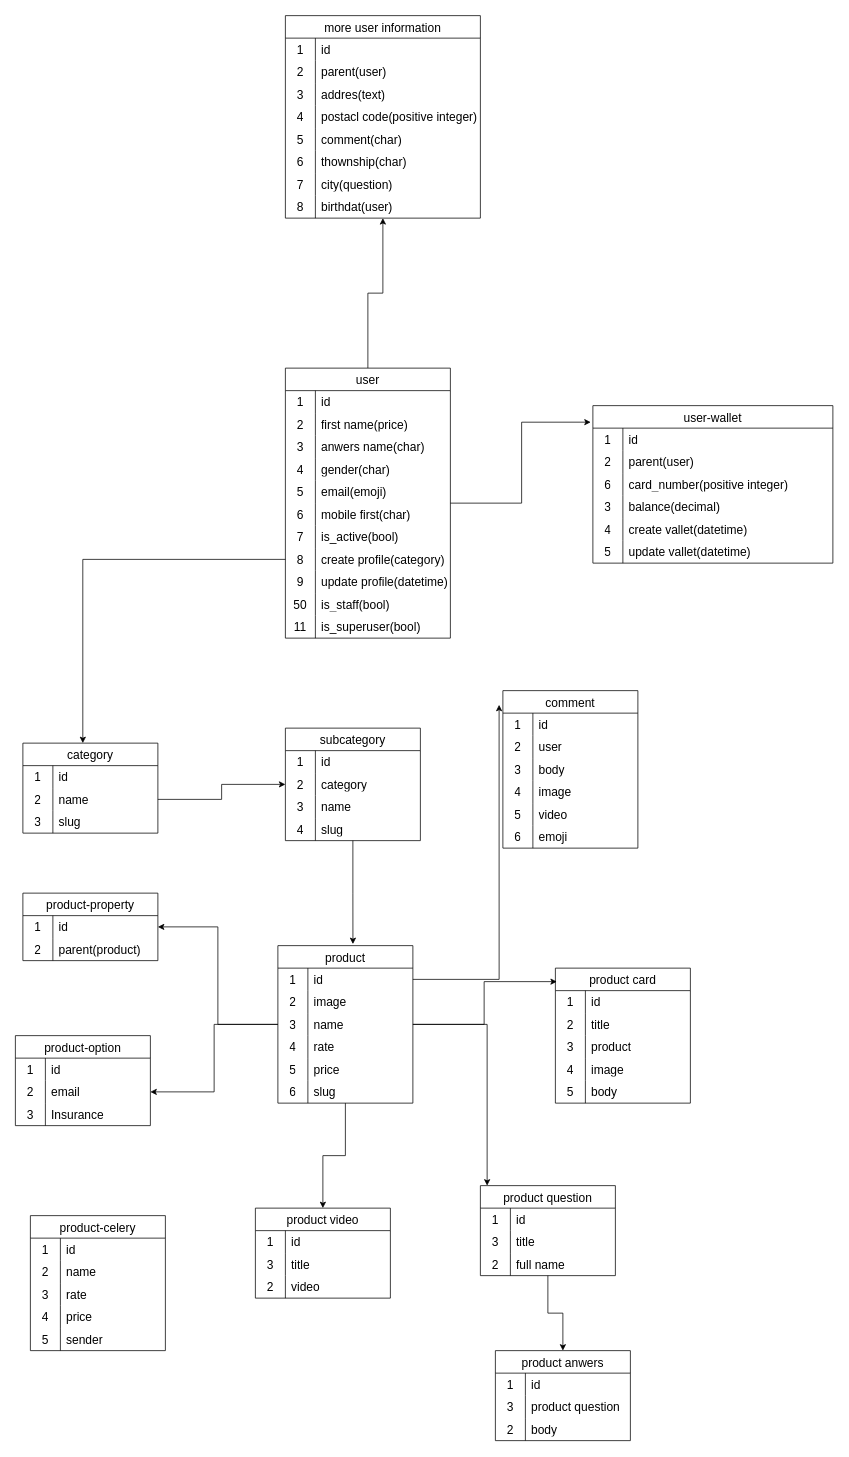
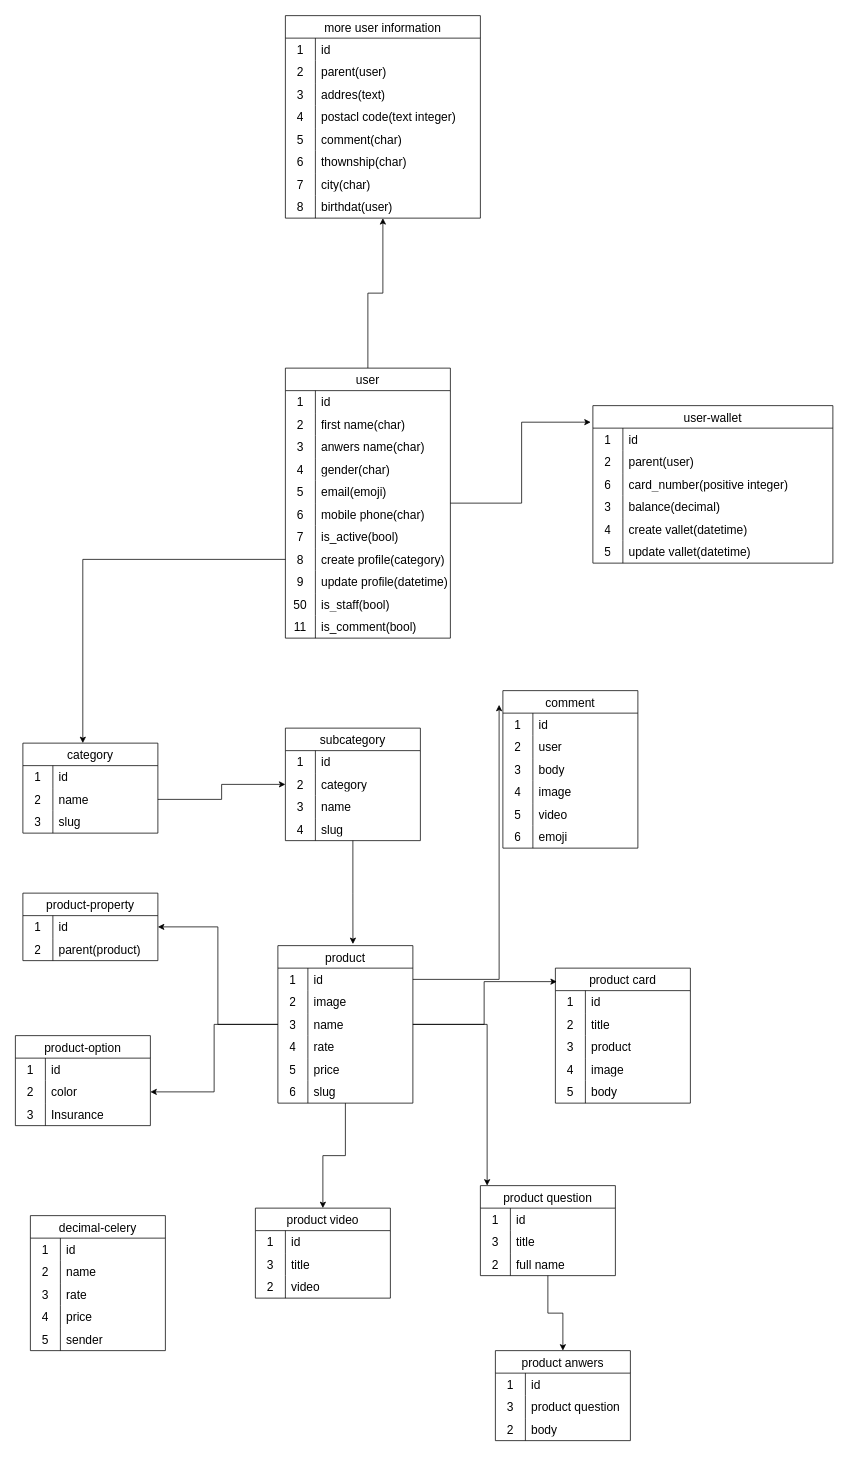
- <mxCell id="185" value="postacl code(positive integer)" style="shape=partialRectangle;html=1;whiteSpace=wrap;connectable=0;fillColor=none;top=0;left=0;bottom=0;right=0;align=left;spacingLeft=6;overflow=hidden;strokeColor=inherit;fontSize=16;" vertex="1" parent="183"><mxGeometry x="40" width="220" height="30" as="geometry"><mxRectangle width="220" height="30" as="alternateBounds" /></mxGeometry></mxCell>
+ <mxCell id="185" value="postacl code(text integer)" style="shape=partialRectangle;html=1;whiteSpace=wrap;connectable=0;fillColor=none;top=0;left=0;bottom=0;right=0;align=left;spacingLeft=6;overflow=hidden;strokeColor=inherit;fontSize=16;" vertex="1" parent="183"><mxGeometry x="40" width="220" height="30" as="geometry"><mxRectangle width="220" height="30" as="alternateBounds" /></mxGeometry></mxCell>
- <mxCell id="194" value="city(question)" style="shape=partialRectangle;html=1;whiteSpace=wrap;connectable=0;fillColor=none;top=0;left=0;bottom=0;right=0;align=left;spacingLeft=6;overflow=hidden;strokeColor=inherit;fontSize=16;" vertex="1" parent="192"><mxGeometry x="40" width="220" height="30" as="geometry"><mxRectangle width="220" height="30" as="alternateBounds" /></mxGeometry></mxCell>
+ <mxCell id="194" value="city(char)" style="shape=partialRectangle;html=1;whiteSpace=wrap;connectable=0;fillColor=none;top=0;left=0;bottom=0;right=0;align=left;spacingLeft=6;overflow=hidden;strokeColor=inherit;fontSize=16;" vertex="1" parent="192"><mxGeometry x="40" width="220" height="30" as="geometry"><mxRectangle width="220" height="30" as="alternateBounds" /></mxGeometry></mxCell>
- <mxCell id="204" value="first name(price)" style="shape=partialRectangle;html=1;whiteSpace=wrap;connectable=0;fillColor=none;top=0;left=0;bottom=0;right=0;align=left;spacingLeft=6;overflow=hidden;strokeColor=inherit;fontSize=16;" parent="202" vertex="1"><mxGeometry x="40" width="180" height="30" as="geometry"><mxRectangle width="180" height="30" as="alternateBounds" /></mxGeometry></mxCell>
+ <mxCell id="204" value="first name(char)" style="shape=partialRectangle;html=1;whiteSpace=wrap;connectable=0;fillColor=none;top=0;left=0;bottom=0;right=0;align=left;spacingLeft=6;overflow=hidden;strokeColor=inherit;fontSize=16;" parent="202" vertex="1"><mxGeometry x="40" width="180" height="30" as="geometry"><mxRectangle width="180" height="30" as="alternateBounds" /></mxGeometry></mxCell>
- <mxCell id="216" value="mobile first(char)" style="shape=partialRectangle;html=1;whiteSpace=wrap;connectable=0;fillColor=none;top=0;left=0;bottom=0;right=0;align=left;spacingLeft=6;overflow=hidden;strokeColor=inherit;fontSize=16;" parent="214" vertex="1"><mxGeometry x="40" width="180" height="30" as="geometry"><mxRectangle width="180" height="30" as="alternateBounds" /></mxGeometry></mxCell>
+ <mxCell id="216" value="mobile phone(char)" style="shape=partialRectangle;html=1;whiteSpace=wrap;connectable=0;fillColor=none;top=0;left=0;bottom=0;right=0;align=left;spacingLeft=6;overflow=hidden;strokeColor=inherit;fontSize=16;" parent="214" vertex="1"><mxGeometry x="40" width="180" height="30" as="geometry"><mxRectangle width="180" height="30" as="alternateBounds" /></mxGeometry></mxCell>
- <mxCell id="231" value="is_superuser(bool)" style="shape=partialRectangle;html=1;whiteSpace=wrap;connectable=0;fillColor=none;top=0;left=0;bottom=0;right=0;align=left;spacingLeft=6;overflow=hidden;strokeColor=inherit;fontSize=16;" vertex="1" parent="229"><mxGeometry x="40" width="180" height="30" as="geometry"><mxRectangle width="180" height="30" as="alternateBounds" /></mxGeometry></mxCell>
+ <mxCell id="231" value="is_comment(bool)" style="shape=partialRectangle;html=1;whiteSpace=wrap;connectable=0;fillColor=none;top=0;left=0;bottom=0;right=0;align=left;spacingLeft=6;overflow=hidden;strokeColor=inherit;fontSize=16;" vertex="1" parent="229"><mxGeometry x="40" width="180" height="30" as="geometry"><mxRectangle width="180" height="30" as="alternateBounds" /></mxGeometry></mxCell>
- <mxCell id="54" value="email" style="shape=partialRectangle;html=1;whiteSpace=wrap;connectable=0;fillColor=none;top=0;left=0;bottom=0;right=0;align=left;spacingLeft=6;overflow=hidden;strokeColor=inherit;fontSize=16;" parent="52" vertex="1"><mxGeometry x="40" width="140" height="30" as="geometry"><mxRectangle width="140" height="30" as="alternateBounds" /></mxGeometry></mxCell>
+ <mxCell id="54" value="color" style="shape=partialRectangle;html=1;whiteSpace=wrap;connectable=0;fillColor=none;top=0;left=0;bottom=0;right=0;align=left;spacingLeft=6;overflow=hidden;strokeColor=inherit;fontSize=16;" parent="52" vertex="1"><mxGeometry x="40" width="140" height="30" as="geometry"><mxRectangle width="140" height="30" as="alternateBounds" /></mxGeometry></mxCell>
- <mxCell id="58" value="product-celery" style="shape=table;startSize=30;container=1;collapsible=0;childLayout=tableLayout;fixedRows=1;rowLines=0;fontStyle=0;strokeColor=default;fontSize=16;" parent="1" vertex="1"><mxGeometry x="40" y="1620" width="180" height="180" as="geometry" /></mxCell>
+ <mxCell id="58" value="decimal-celery" style="shape=table;startSize=30;container=1;collapsible=0;childLayout=tableLayout;fixedRows=1;rowLines=0;fontStyle=0;strokeColor=default;fontSize=16;" parent="1" vertex="1"><mxGeometry x="40" y="1620" width="180" height="180" as="geometry" /></mxCell>
